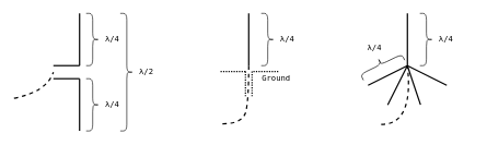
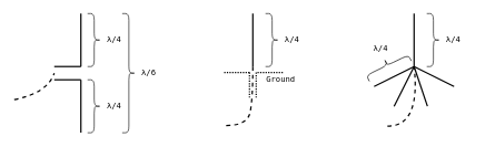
- <mxCell id="7" value="&lt;code class=&quot;language-plaintext highlighter-rouge&quot;&gt;λ/2&lt;/code&gt;" style="text;html=1;strokeColor=none;fillColor=none;align=center;verticalAlign=middle;whiteSpace=wrap;overflow=hidden;" vertex="1" parent="1"><mxGeometry x="182" y="100" width="80" height="20" as="geometry" /></mxCell>
+ <mxCell id="7" value="&lt;code class=&quot;language-plaintext highlighter-rouge&quot;&gt;λ/6&lt;/code&gt;" style="text;html=1;strokeColor=none;fillColor=none;align=center;verticalAlign=middle;whiteSpace=wrap;overflow=hidden;" vertex="1" parent="1"><mxGeometry x="182" y="100" width="80" height="20" as="geometry" /></mxCell>
